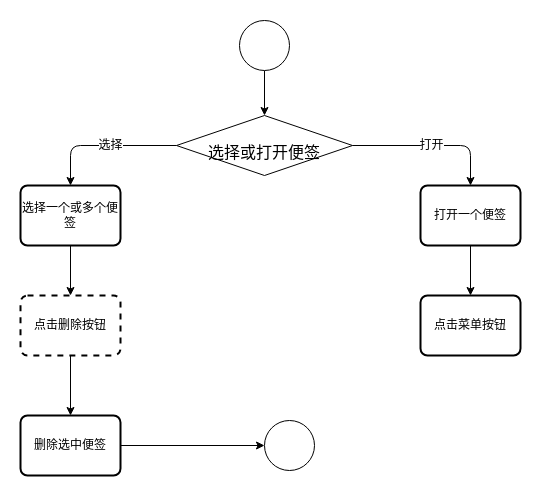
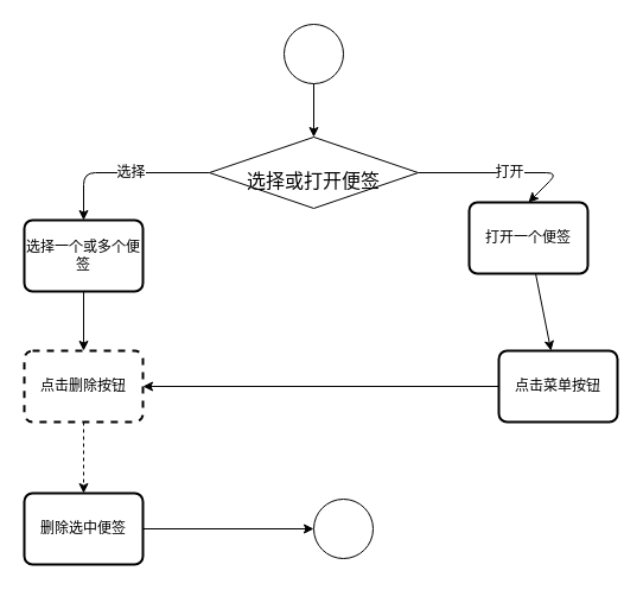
- <mxCell id="10" value="打开一个便签" style="rounded=1;whiteSpace=wrap;html=1;absoluteArcSize=1;arcSize=14;strokeWidth=2;fontSize=12;" vertex="1" parent="1"><mxGeometry x="420" y="185" width="100" height="60" as="geometry" /></mxCell>
+ <mxCell id="10" value="打开一个便签" style="rounded=1;whiteSpace=wrap;html=1;absoluteArcSize=1;arcSize=14;strokeWidth=2;fontSize=12;" vertex="1" parent="1"><mxGeometry x="395" y="170" width="100" height="60" as="geometry" /></mxCell>
+ <mxCell id="13" style="edgeStyle=none;html=1;exitX=0;exitY=0.5;exitDx=0;exitDy=0;entryX=1;entryY=0.5;entryDx=0;entryDy=0;fontSize=12;" edge="1" parent="1" source="14" target="12"><mxGeometry relative="1" as="geometry" /></mxCell>
- <mxCell id="11" value="" style="edgeStyle=none;html=1;fontSize=12;" edge="1" parent="1" source="12" target="16"><mxGeometry relative="1" as="geometry" /></mxCell>
+ <mxCell id="11" value="" style="edgeStyle=none;html=1;fontSize=12;dashed=1;" edge="1" parent="1" source="12" target="16"><mxGeometry relative="1" as="geometry" /></mxCell>
